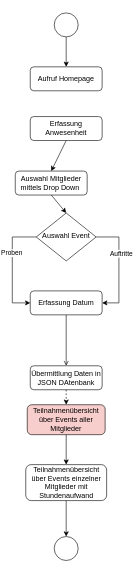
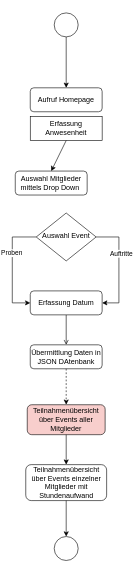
- <mxCell id="2" value="Aufruf Homepage" style="rounded=1;whiteSpace=wrap;html=1;fontSize=12;glass=0;strokeWidth=1;shadow=0;" parent="1" vertex="1"><mxGeometry x="50" y="110" width="120" height="40" as="geometry" /></mxCell>
+ <mxCell id="2" value="Aufruf Homepage" style="rounded=1;whiteSpace=wrap;html=1;fontSize=12;glass=0;strokeWidth=1;shadow=0;" parent="1" vertex="1"><mxGeometry x="50" y="145" width="120" height="40" as="geometry" /></mxCell>
- <mxCell id="9" value="Erfassung Anwesenheit" style="rounded=1;whiteSpace=wrap;html=1;fontSize=12;glass=0;strokeWidth=1;shadow=0;" vertex="1" parent="1"><mxGeometry x="50" y="193" width="120" height="40" as="geometry" /></mxCell>
+ <mxCell id="9" value="Erfassung Anwesenheit" style="whiteSpace=wrap;html=1;fontSize=12;glass=0;strokeWidth=1;shadow=0;rounded=0;" vertex="1" parent="1"><mxGeometry x="50" y="193" width="120" height="40" as="geometry" /></mxCell>
- <mxCell id="16" value="" style="endArrow=classic;html=1;rounded=0;exitX=0.5;exitY=1;exitDx=0;exitDy=0;entryX=0.5;entryY=0;entryDx=0;entryDy=0;" edge="1" parent="1" source="6" target="5"><mxGeometry width="50" height="50" relative="1" as="geometry"><mxPoint x="100" y="304" as="sourcePoint" /><mxPoint x="150" y="254" as="targetPoint" /></mxGeometry></mxCell>
- <mxCell id="12" value="Übermittlung Daten in JSON DAtenbank" style="rounded=1;whiteSpace=wrap;html=1;fontSize=12;glass=0;strokeWidth=1;shadow=0;" vertex="1" parent="1"><mxGeometry x="50" y="609" width="120" height="40" as="geometry" /></mxCell>
+ <mxCell id="12" value="Übermittlung Daten in JSON DAtenbank" style="rounded=1;whiteSpace=wrap;html=1;fontSize=12;glass=0;strokeWidth=1;shadow=0;" vertex="1" parent="1"><mxGeometry x="50" y="574" width="120" height="40" as="geometry" /></mxCell>
